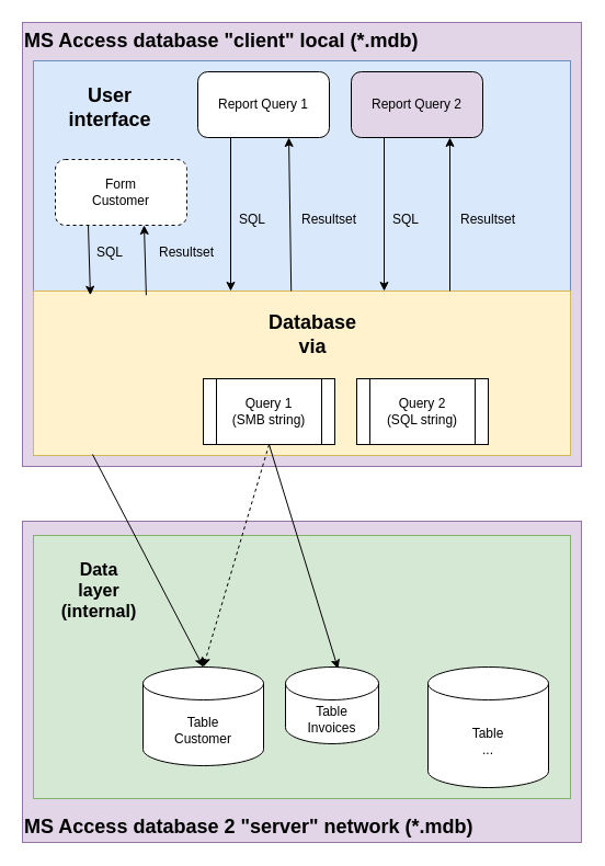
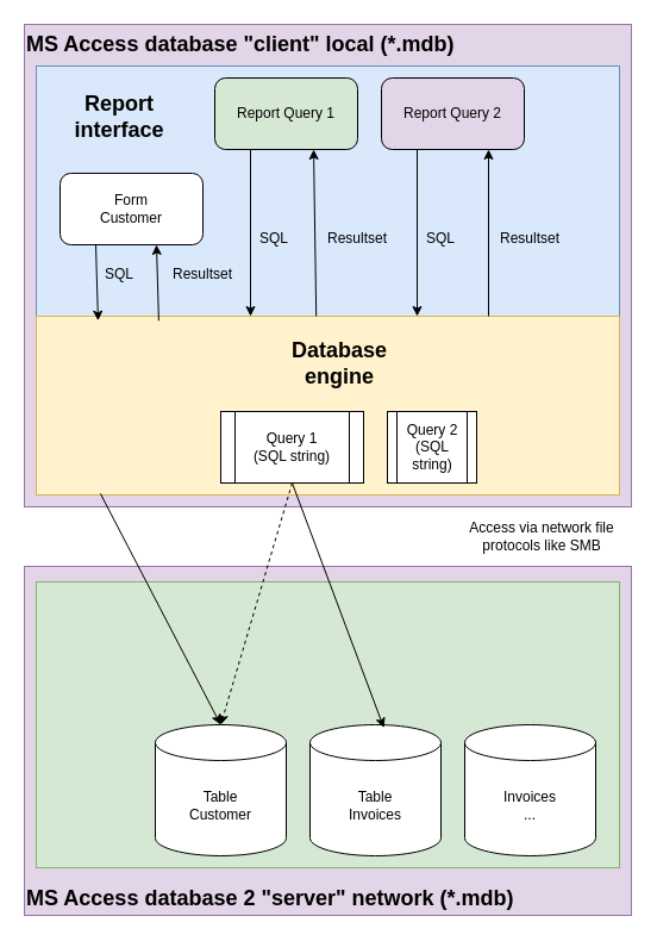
- <mxCell id="18" value="Report Query 1" style="rounded=1;whiteSpace=wrap;html=1;" vertex="1" parent="1"><mxGeometry x="180" y="65" width="120" height="60" as="geometry" /></mxCell>
+ <mxCell id="18" value="Report Query 1" style="rounded=1;whiteSpace=wrap;html=1;fillColor=#d5e8d4;" vertex="1" parent="1"><mxGeometry x="180" y="65" width="120" height="60" as="geometry" /></mxCell>
- <mxCell id="31" value="User interface" style="text;html=1;align=center;verticalAlign=middle;whiteSpace=wrap;rounded=0;fontStyle=1;fontSize=18;" vertex="1" parent="1"><mxGeometry x="50" y="70" width="100" height="55" as="geometry" /></mxCell>
+ <mxCell id="31" value="Report interface" style="text;html=1;align=center;verticalAlign=middle;whiteSpace=wrap;rounded=0;fontStyle=1;fontSize=18;" vertex="1" parent="1"><mxGeometry x="50" y="70" width="100" height="55" as="geometry" /></mxCell>
- <mxCell id="14" value="Form&lt;div&gt;Customer&lt;/div&gt;" style="rounded=1;whiteSpace=wrap;html=1;dashed=1;" vertex="1" parent="1"><mxGeometry x="50" y="145" width="120" height="60" as="geometry" /></mxCell>
+ <mxCell id="14" value="Form&lt;div&gt;Customer&lt;/div&gt;" style="rounded=1;whiteSpace=wrap;html=1;" vertex="1" parent="1"><mxGeometry x="50" y="145" width="120" height="60" as="geometry" /></mxCell>
- <mxCell id="21" value="Database via" style="text;html=1;align=center;verticalAlign=middle;whiteSpace=wrap;rounded=0;fontStyle=1;fontSize=18;" vertex="1" parent="1"><mxGeometry x="255" y="290" width="60" height="30" as="geometry" /></mxCell>
+ <mxCell id="21" value="Database engine" style="text;html=1;align=center;verticalAlign=middle;whiteSpace=wrap;rounded=0;fontStyle=1;fontSize=18;" vertex="1" parent="1"><mxGeometry x="255" y="290" width="60" height="30" as="geometry" /></mxCell>
- <mxCell id="10" value="Query 1&lt;div&gt;(SMB string)&lt;/div&gt;" style="shape=process;whiteSpace=wrap;html=1;backgroundOutline=1;" vertex="1" parent="1"><mxGeometry x="185" y="345" width="120" height="60" as="geometry" /></mxCell>
+ <mxCell id="10" value="Query 1&lt;div&gt;(SQL string)&lt;/div&gt;" style="shape=process;whiteSpace=wrap;html=1;backgroundOutline=1;" vertex="1" parent="1"><mxGeometry x="185" y="345" width="120" height="60" as="geometry" /></mxCell>
- <mxCell id="11" value="Query 2&lt;div&gt;(SQL string)&lt;/div&gt;" style="shape=process;whiteSpace=wrap;html=1;backgroundOutline=1;" vertex="1" parent="1"><mxGeometry x="325" y="345" width="120" height="60" as="geometry" /></mxCell>
+ <mxCell id="11" value="Query 2&lt;div&gt;(SQL string)&lt;/div&gt;" style="shape=process;whiteSpace=wrap;html=1;backgroundOutline=1;" vertex="1" parent="1"><mxGeometry x="325" y="345" width="75" height="60" as="geometry" /></mxCell>
+ <mxCell id="33" value="Access via network file protocols like SMB" style="text;html=1;align=center;verticalAlign=middle;whiteSpace=wrap;rounded=0;" vertex="1" parent="1"><mxGeometry x="380" y="435" width="150" height="30" as="geometry" /></mxCell>
- <mxCell id="20" value="Data layer&lt;div&gt;(internal)&lt;/div&gt;" style="text;html=1;align=center;verticalAlign=middle;whiteSpace=wrap;rounded=0;fontSize=16;fontStyle=1" vertex="1" parent="1"><mxGeometry x="60" y="523" width="60" height="30" as="geometry" /></mxCell>
- <mxCell id="8" value="Table&lt;div&gt;Invoices&lt;/div&gt;" style="shape=cylinder3;whiteSpace=wrap;html=1;boundedLbl=1;backgroundOutline=1;size=15;" vertex="1" parent="1"><mxGeometry x="260" y="608" width="85" height="70" as="geometry" /></mxCell>
+ <mxCell id="8" value="Table&lt;div&gt;Invoices&lt;/div&gt;" style="shape=cylinder3;whiteSpace=wrap;html=1;boundedLbl=1;backgroundOutline=1;size=15;" vertex="1" parent="1"><mxGeometry x="260" y="608" width="110" height="110" as="geometry" /></mxCell>
- <mxCell id="7" value="&lt;div&gt;Table&lt;/div&gt;Customer" style="shape=cylinder3;whiteSpace=wrap;html=1;boundedLbl=1;backgroundOutline=1;size=15;" vertex="1" parent="1"><mxGeometry x="130" y="608" width="110" height="90" as="geometry" /></mxCell>
+ <mxCell id="7" value="&lt;div&gt;Table&lt;/div&gt;Customer" style="shape=cylinder3;whiteSpace=wrap;html=1;boundedLbl=1;backgroundOutline=1;size=15;" vertex="1" parent="1"><mxGeometry x="130" y="608" width="110" height="110" as="geometry" /></mxCell>
- <mxCell id="9" value="Table&lt;div&gt;...&lt;/div&gt;" style="shape=cylinder3;whiteSpace=wrap;html=1;boundedLbl=1;backgroundOutline=1;size=15;" vertex="1" parent="1"><mxGeometry x="390" y="608" width="110" height="110" as="geometry" /></mxCell>
+ <mxCell id="9" value="Invoices&lt;div&gt;...&lt;/div&gt;" style="shape=cylinder3;whiteSpace=wrap;html=1;boundedLbl=1;backgroundOutline=1;size=15;" vertex="1" parent="1"><mxGeometry x="390" y="608" width="110" height="110" as="geometry" /></mxCell>
